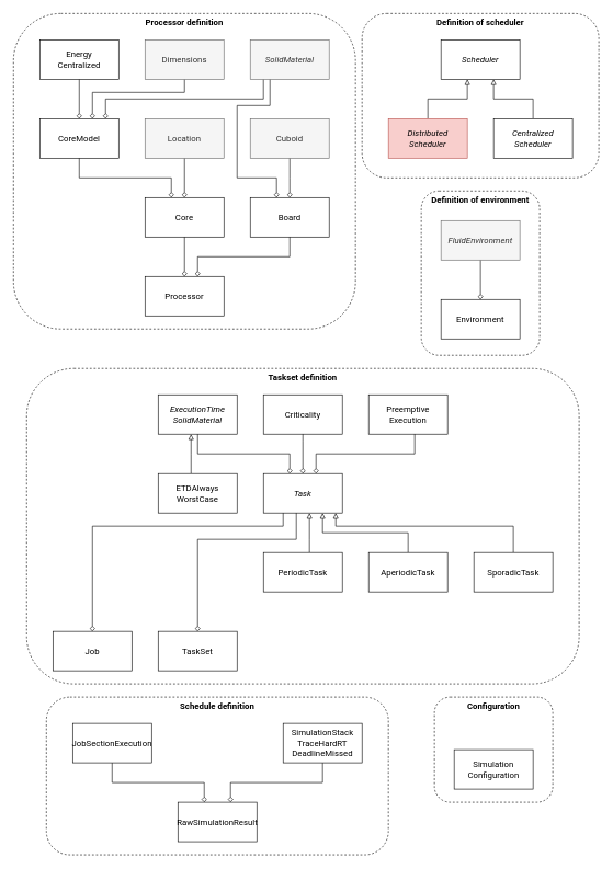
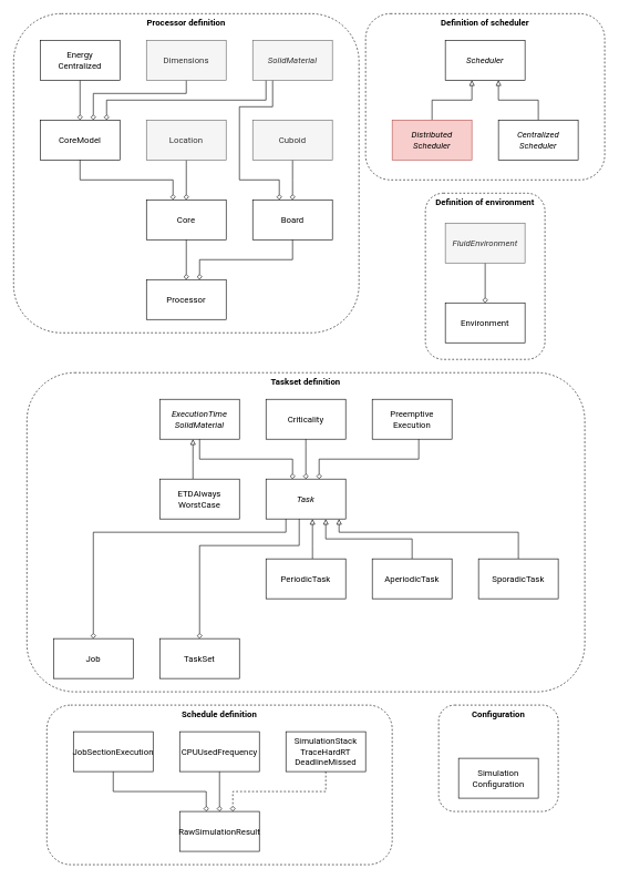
+ <mxCell id="47" value="CPUUsedFrequency" style="rounded=0;whiteSpace=wrap;html=1;fontFamily=Roboto;fontSource=https%3A%2F%2Ffonts.googleapis.com%2Fcss%3Ffamily%3DRoboto;fontSize=13;" parent="1" vertex="1"><mxGeometry x="270" y="1100" width="120" height="60" as="geometry" /></mxCell>
+ <mxCell id="46" style="edgeStyle=orthogonalEdgeStyle;rounded=0;orthogonalLoop=1;jettySize=auto;html=1;fontFamily=Roboto;fontSource=https%3A%2F%2Ffonts.googleapis.com%2Fcss%3Ffamily%3DRoboto;fontSize=13;startArrow=none;startFill=0;endArrow=diamond;endFill=0;" parent="1" source="47" target="50" edge="1"><mxGeometry relative="1" as="geometry" /></mxCell>
- <mxCell id="48" style="edgeStyle=orthogonalEdgeStyle;rounded=0;orthogonalLoop=1;jettySize=auto;html=1;fontFamily=Roboto;fontSource=https%3A%2F%2Ffonts.googleapis.com%2Fcss%3Ffamily%3DRoboto;fontSize=13;startArrow=none;startFill=0;endArrow=diamond;endFill=0;" parent="1" source="49" target="50" edge="1"><mxGeometry relative="1" as="geometry"><Array as="points"><mxPoint x="490" y="1190" /><mxPoint x="350" y="1190" /></Array></mxGeometry></mxCell>
+ <mxCell id="48" style="edgeStyle=orthogonalEdgeStyle;rounded=0;orthogonalLoop=1;jettySize=auto;html=1;fontFamily=Roboto;fontSource=https%3A%2F%2Ffonts.googleapis.com%2Fcss%3Ffamily%3DRoboto;fontSize=13;startArrow=none;startFill=0;endArrow=diamond;endFill=0;dashed=1;" parent="1" source="49" target="50" edge="1"><mxGeometry relative="1" as="geometry"><Array as="points"><mxPoint x="490" y="1190" /><mxPoint x="350" y="1190" /></Array></mxGeometry></mxCell>
